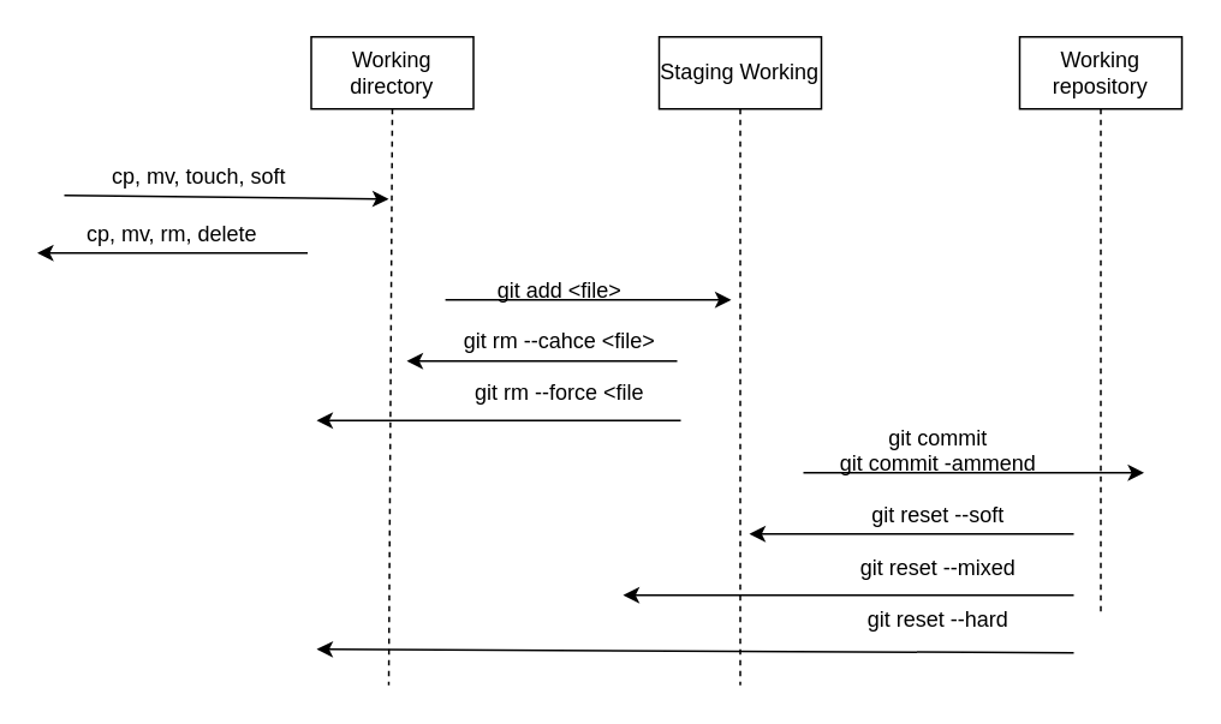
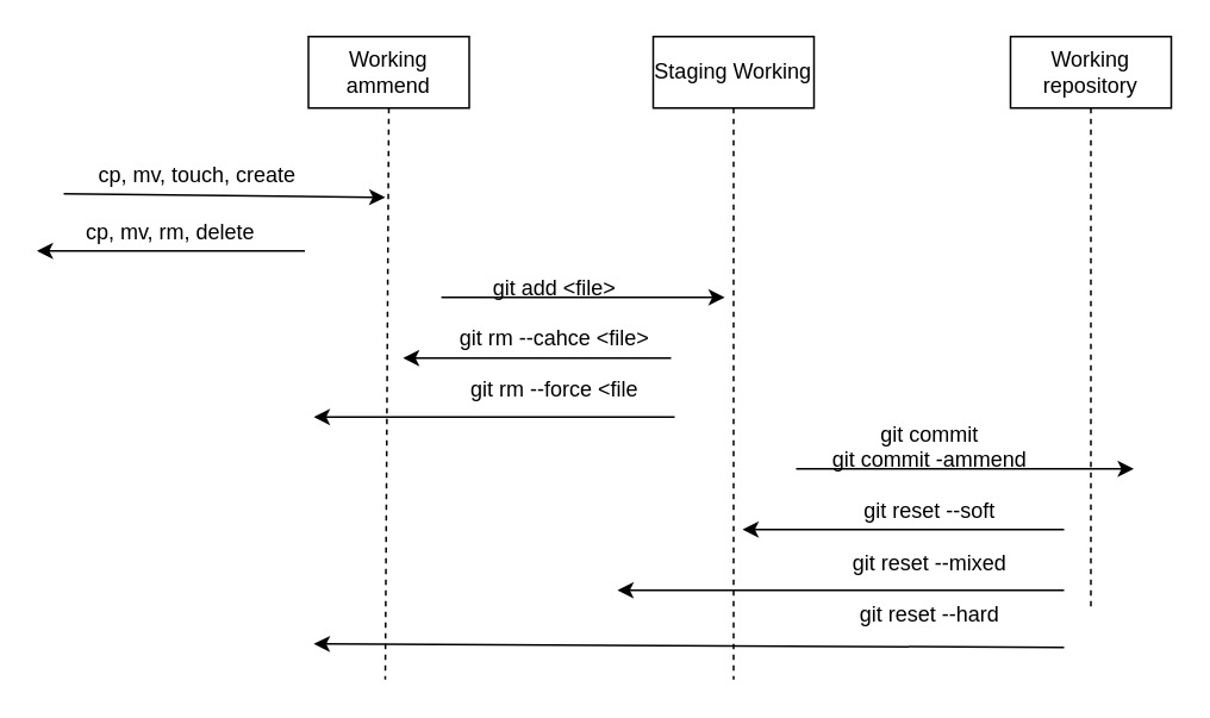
- <mxCell id="2" value="Working directory" style="rounded=0;whiteSpace=wrap;html=1;" vertex="1" parent="1"><mxGeometry x="172" y="20" width="90" height="40" as="geometry" /></mxCell>
+ <mxCell id="2" value="Working ammend" style="rounded=0;whiteSpace=wrap;html=1;" vertex="1" parent="1"><mxGeometry x="172" y="20" width="90" height="40" as="geometry" /></mxCell>
- <mxCell id="8" value="cp, mv, touch, soft" style="text;html=1;align=center;verticalAlign=middle;whiteSpace=wrap;rounded=0;" vertex="1" parent="1"><mxGeometry x="35" y="88" width="150" height="20" as="geometry" /></mxCell>
+ <mxCell id="8" value="cp, mv, touch, create" style="text;html=1;align=center;verticalAlign=middle;whiteSpace=wrap;rounded=0;" vertex="1" parent="1"><mxGeometry x="35" y="88" width="150" height="20" as="geometry" /></mxCell>
